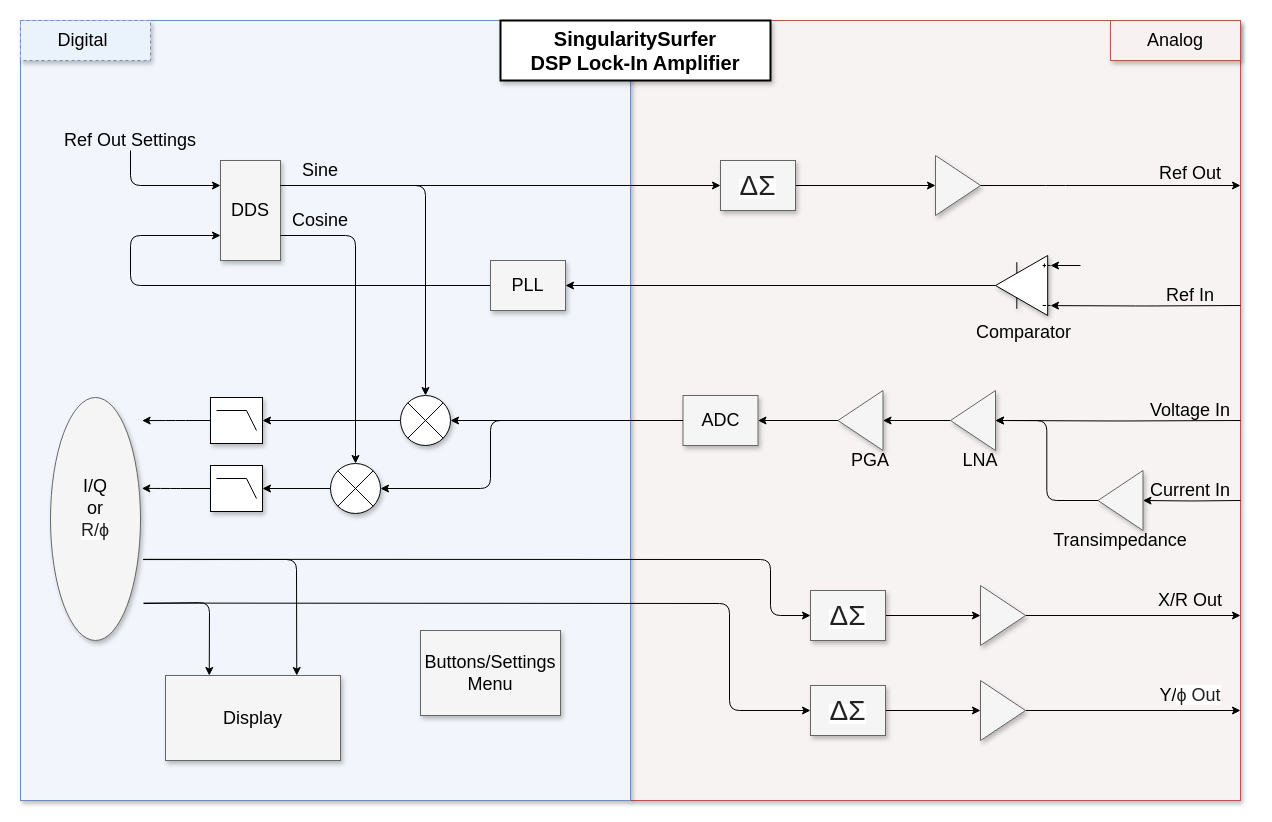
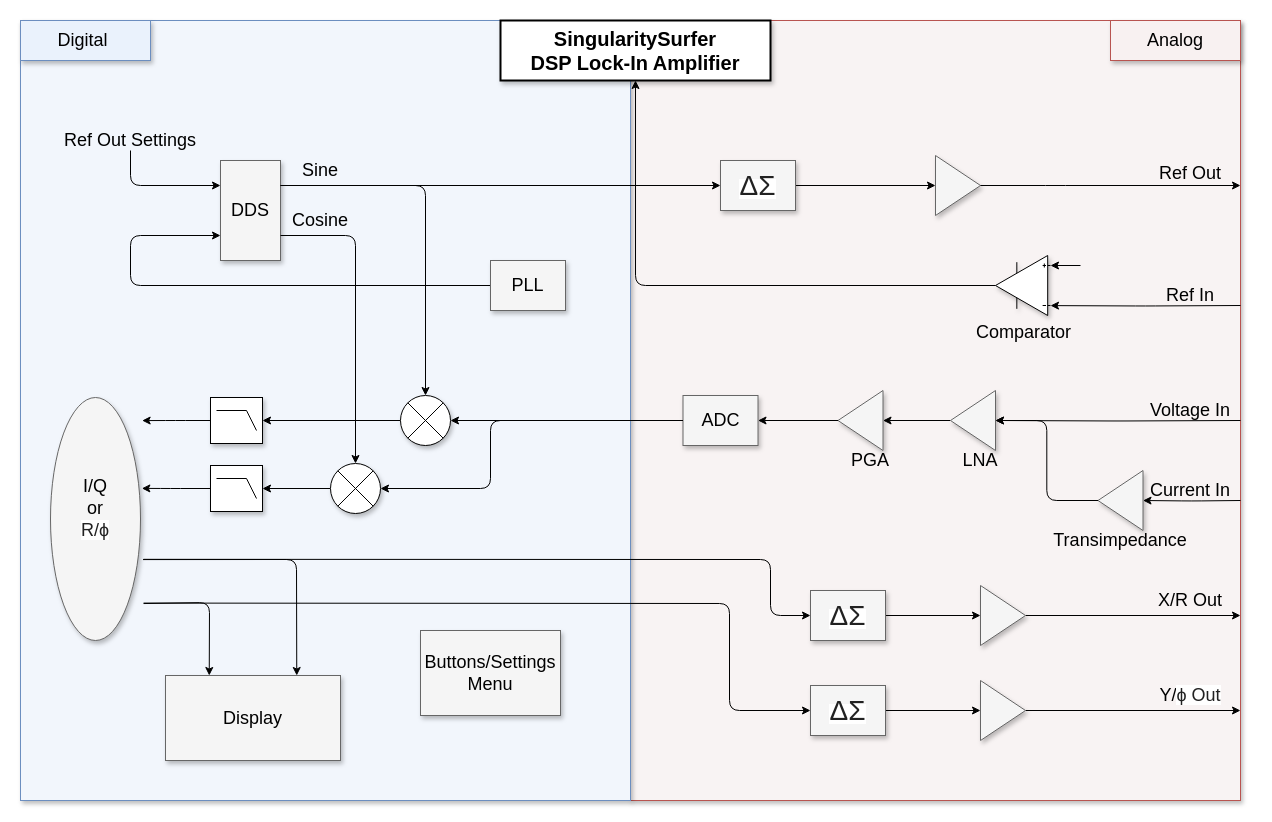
- <mxCell id="7" value="Digital&amp;nbsp;" style="whiteSpace=wrap;html=1;shadow=1;fontSize=18;fillColor=#EAF2FC;strokeColor=#6c8ebf;dashed=1;" parent="1" vertex="1"><mxGeometry x="20" y="20" width="130" height="40" as="geometry" /></mxCell>
+ <mxCell id="7" value="Digital&amp;nbsp;" style="whiteSpace=wrap;html=1;shadow=1;fontSize=18;fillColor=#EAF2FC;strokeColor=#6c8ebf;" parent="1" vertex="1"><mxGeometry x="20" y="20" width="130" height="40" as="geometry" /></mxCell>
- <mxCell id="20" style="edgeStyle=orthogonalEdgeStyle;rounded=1;orthogonalLoop=1;jettySize=auto;html=1;exitX=1;exitY=0.5;exitDx=0;exitDy=0;exitPerimeter=0;entryX=1;entryY=0.5;entryDx=0;entryDy=0;" parent="1" source="21" target="11" edge="1"><mxGeometry relative="1" as="geometry" /></mxCell>
+ <mxCell id="20" style="edgeStyle=orthogonalEdgeStyle;rounded=1;orthogonalLoop=1;jettySize=auto;html=1;exitX=1;exitY=0.5;exitDx=0;exitDy=0;exitPerimeter=0;" parent="1" source="21" target="4" edge="1"><mxGeometry relative="1" as="geometry" /></mxCell>
